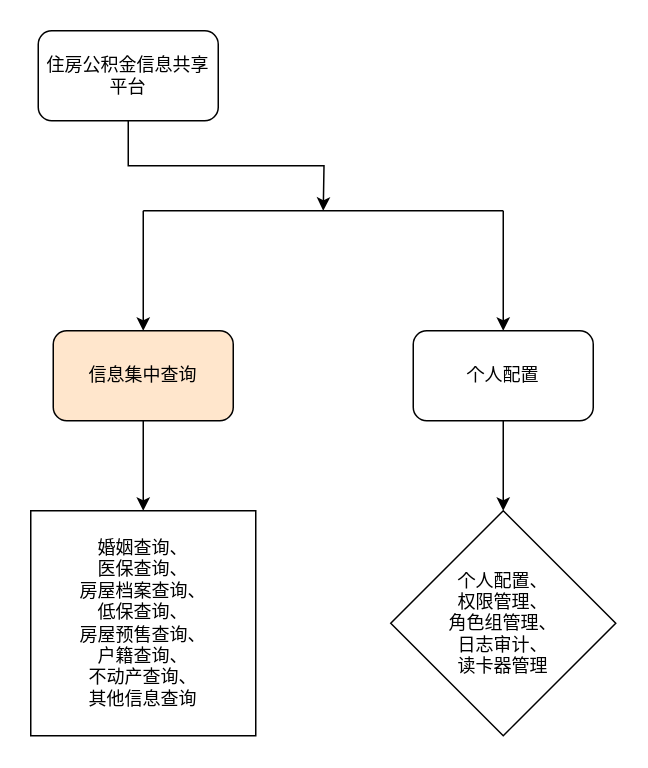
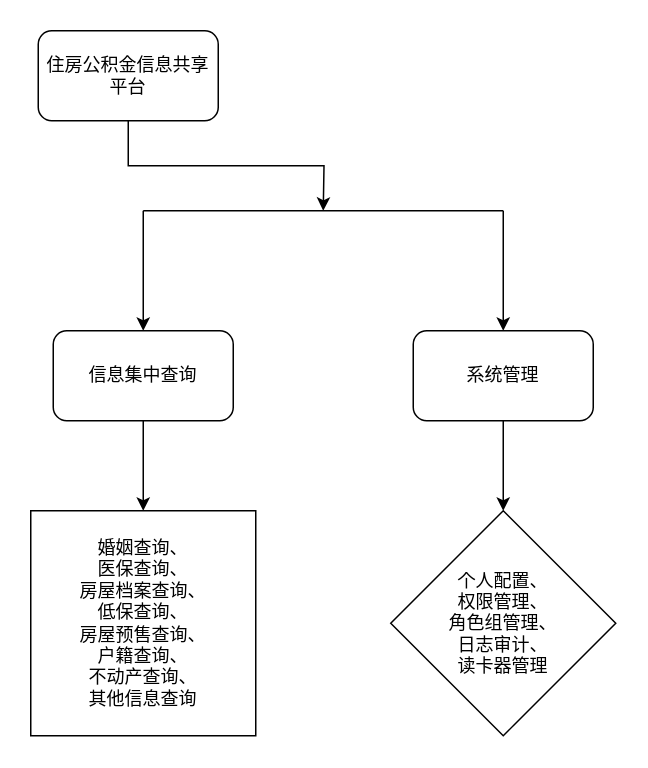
- <mxCell id="6" value="信息集中查询" style="rounded=1;whiteSpace=wrap;html=1;fillColor=#ffe6cc;" parent="1" vertex="1"><mxGeometry x="35" y="220" width="120" height="60" as="geometry" /></mxCell>
+ <mxCell id="6" value="信息集中查询" style="rounded=1;whiteSpace=wrap;html=1;" parent="1" vertex="1"><mxGeometry x="35" y="220" width="120" height="60" as="geometry" /></mxCell>
- <mxCell id="9" value="个人配置" style="rounded=1;whiteSpace=wrap;html=1;" parent="1" vertex="1"><mxGeometry x="275" y="220" width="120" height="60" as="geometry" /></mxCell>
+ <mxCell id="9" value="系统管理" style="rounded=1;whiteSpace=wrap;html=1;" parent="1" vertex="1"><mxGeometry x="275" y="220" width="120" height="60" as="geometry" /></mxCell>
